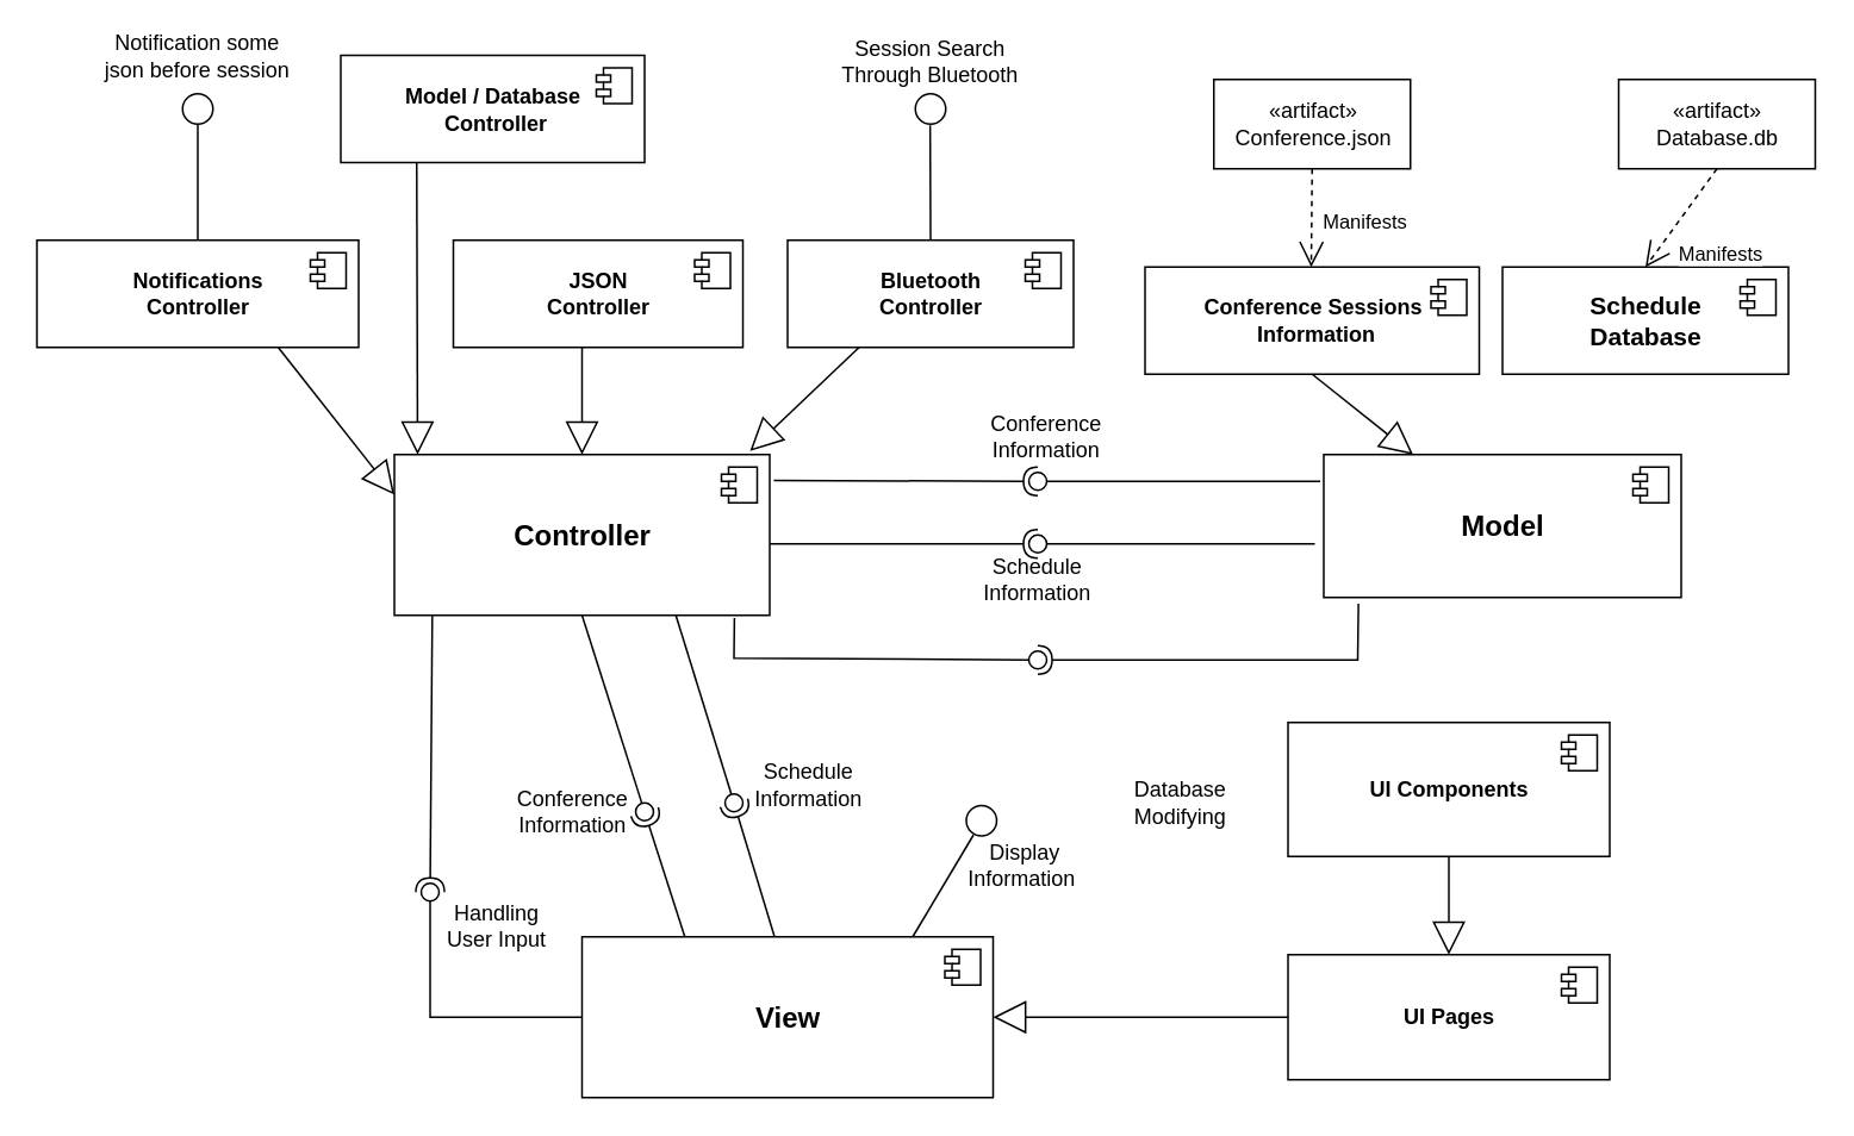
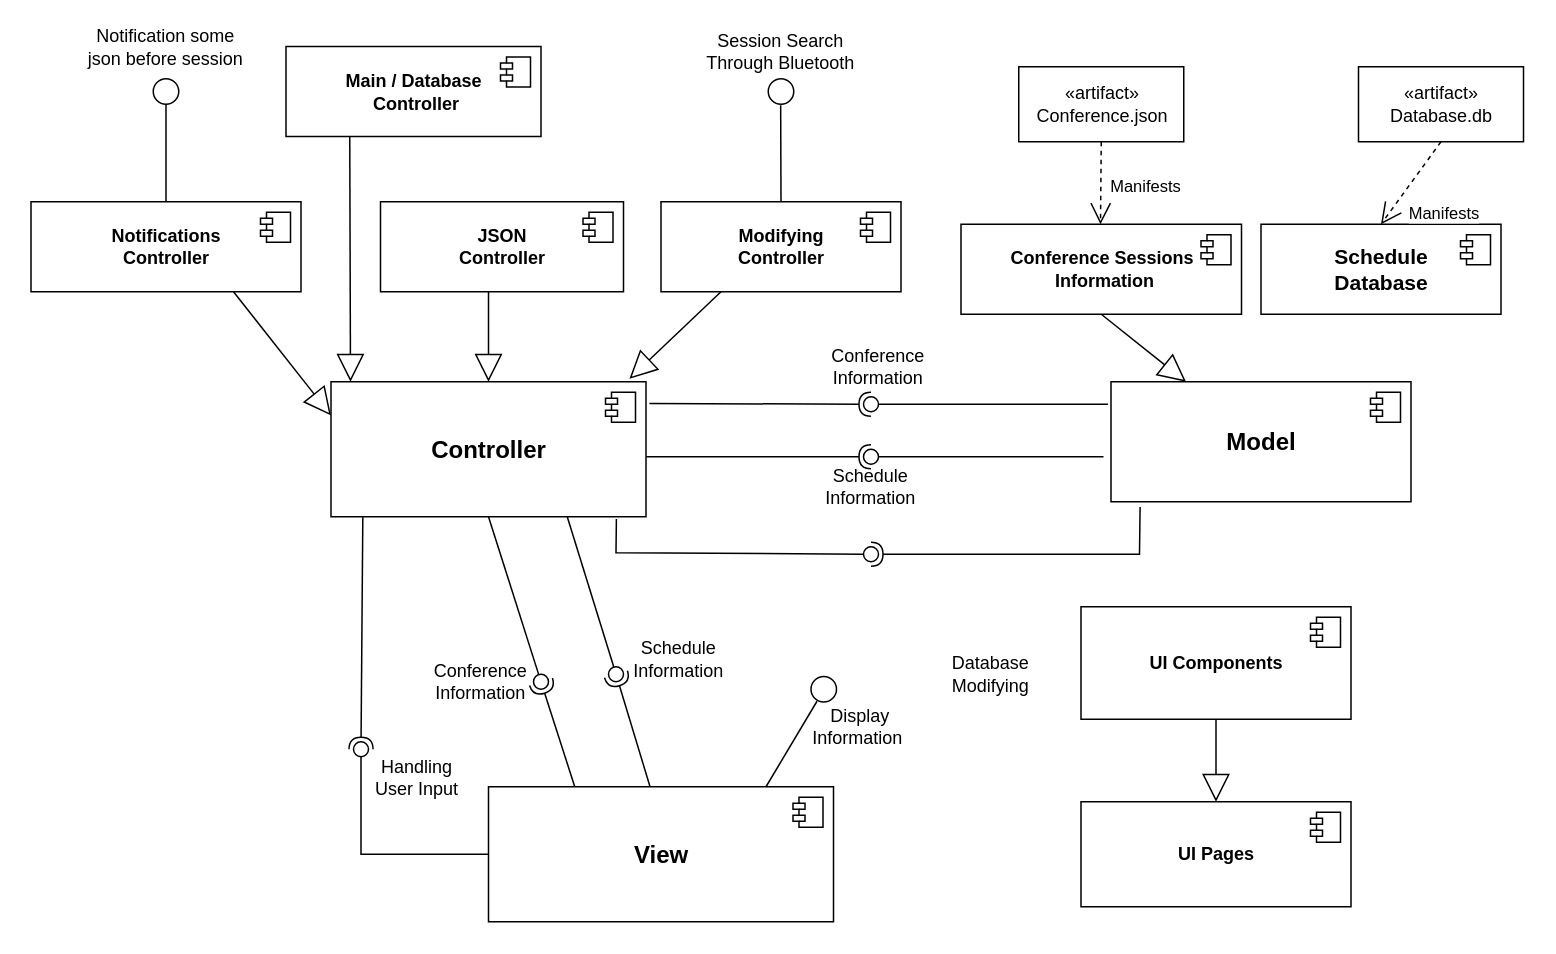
- <mxCell id="29" value="&lt;b&gt;&lt;font style=&quot;font-size: 12px&quot;&gt;Model / Database&lt;br&gt;&amp;nbsp;Controller&lt;/font&gt;&lt;/b&gt;" style="html=1;" parent="1" vertex="1"><mxGeometry x="190" y="30.5" width="170" height="60" as="geometry" /></mxCell>
+ <mxCell id="29" value="&lt;b&gt;&lt;font style=&quot;font-size: 12px&quot;&gt;Main / Database&lt;br&gt;&amp;nbsp;Controller&lt;/font&gt;&lt;/b&gt;" style="html=1;" parent="1" vertex="1"><mxGeometry x="190" y="30.5" width="170" height="60" as="geometry" /></mxCell>
- <mxCell id="25" value="&lt;b&gt;Bluetooth &lt;br&gt;Controller&lt;/b&gt;" style="html=1;" parent="1" vertex="1"><mxGeometry x="440" y="134" width="160" height="60" as="geometry" /></mxCell>
+ <mxCell id="25" value="&lt;b&gt;Modifying &lt;br&gt;Controller&lt;/b&gt;" style="html=1;" parent="1" vertex="1"><mxGeometry x="440" y="134" width="160" height="60" as="geometry" /></mxCell>
- <mxCell id="45" value="" style="endArrow=block;endSize=16;endFill=0;html=1;entryX=1;entryY=0.5;entryDx=0;entryDy=0;exitX=0;exitY=0.5;exitDx=0;exitDy=0;" parent="1" source="46" target="6" edge="1"><mxGeometry width="160" relative="1" as="geometry"><mxPoint x="630" y="569" as="sourcePoint" /><mxPoint x="780" y="564" as="targetPoint" /></mxGeometry></mxCell>
